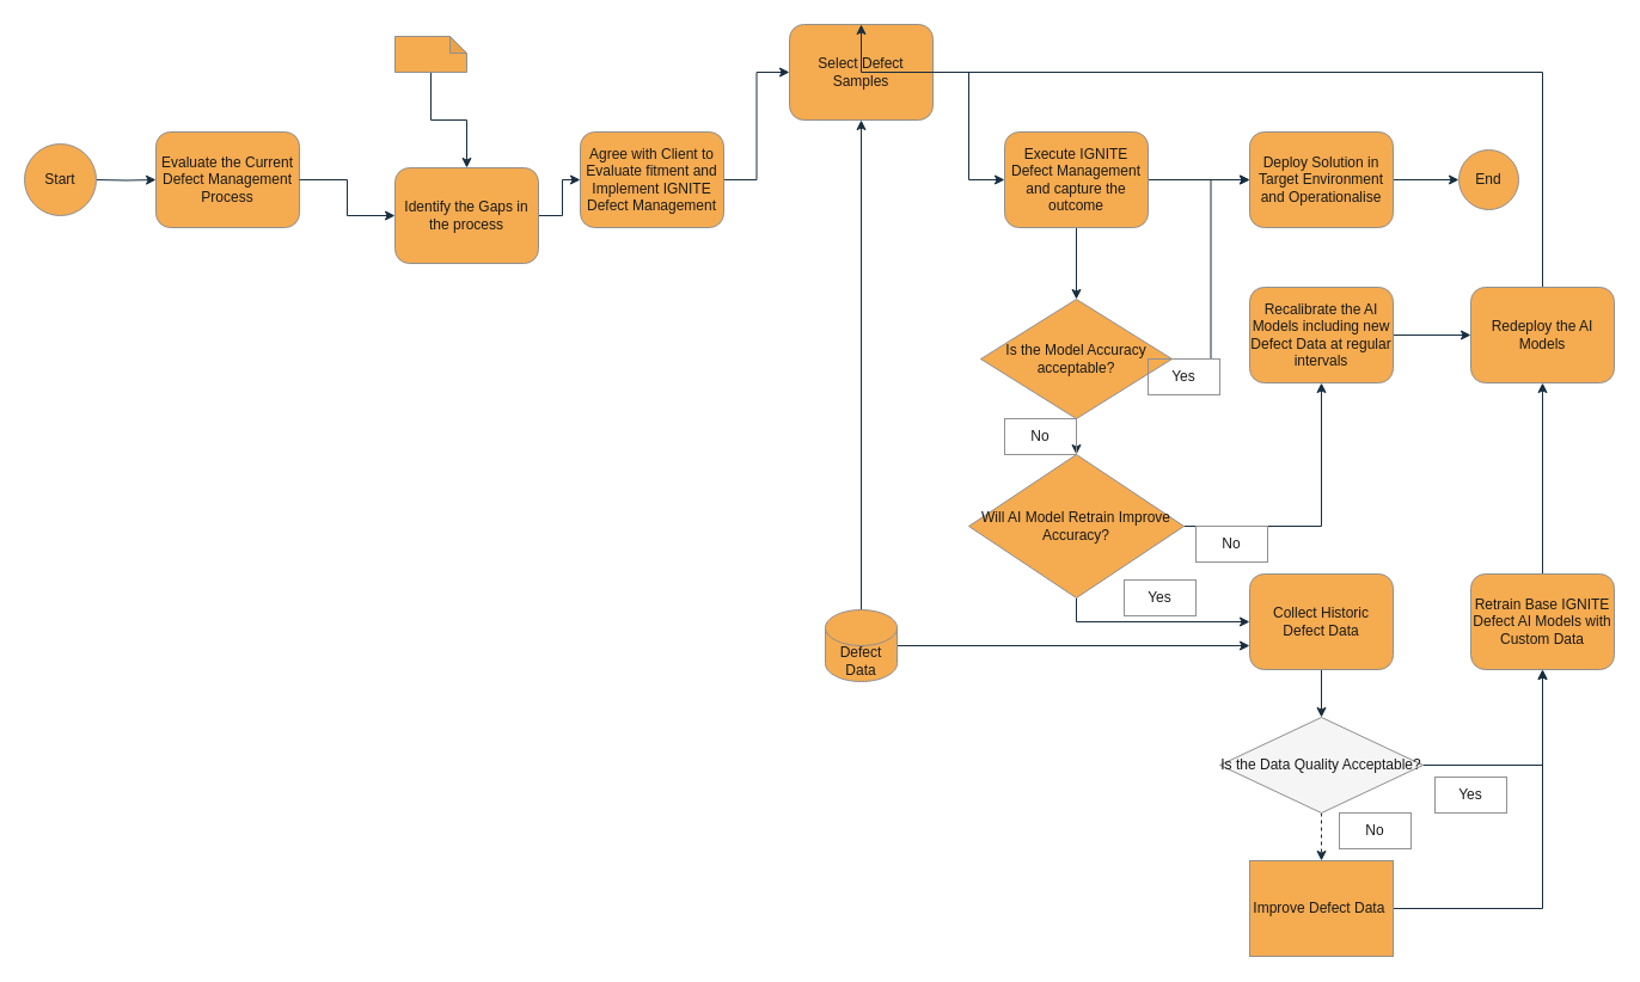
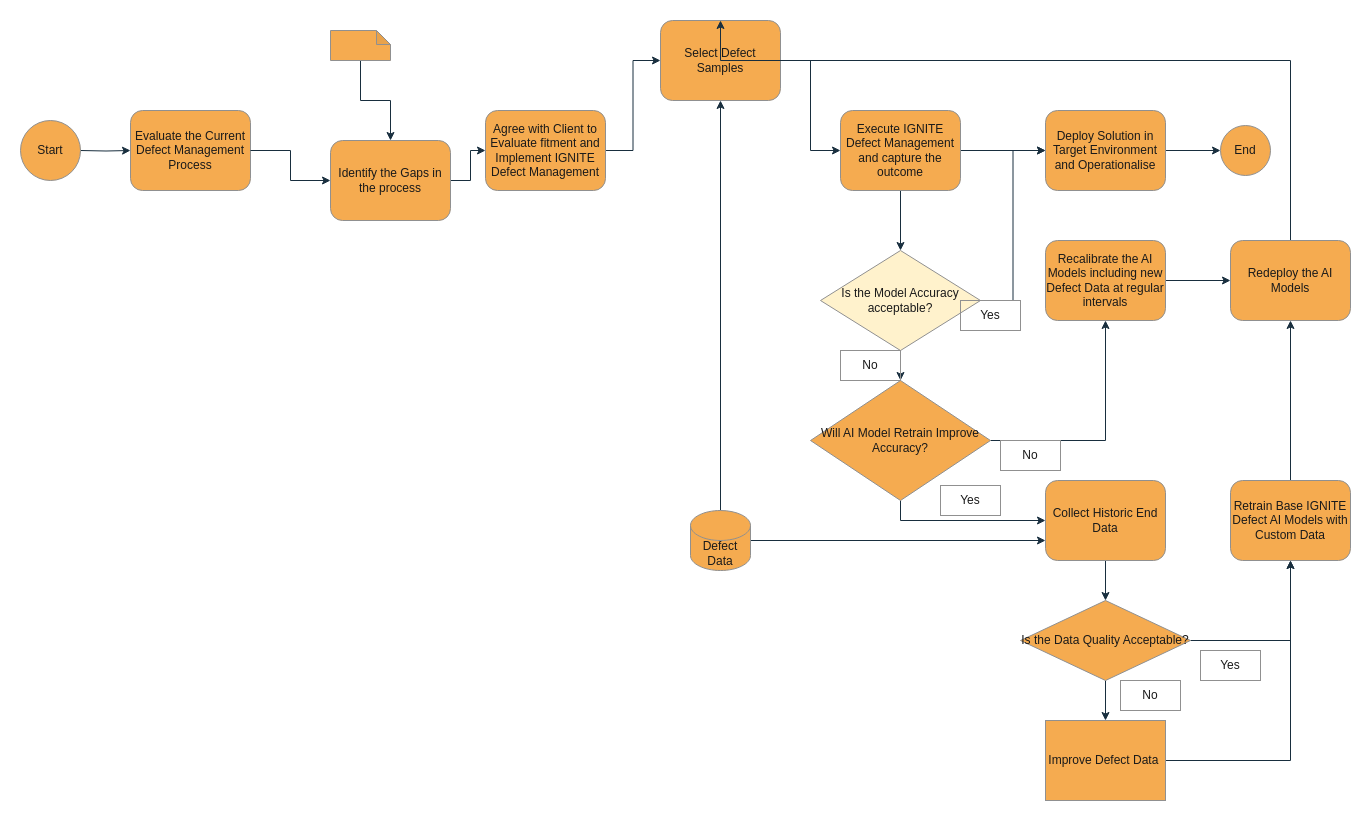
- <mxCell id="27" value="Is the Model Accuracy acceptable?" style="rhombus;whiteSpace=wrap;html=1;align=center;strokeColor=#909090;fontColor=#1A1A1A;labelBackgroundColor=none;fillColor=#F5AB50;" vertex="1" parent="1"><mxGeometry x="820" y="250" width="160" height="100" as="geometry" /></mxCell>
+ <mxCell id="27" value="Is the Model Accuracy acceptable?" style="rhombus;whiteSpace=wrap;html=1;align=center;strokeColor=#909090;fontColor=#1A1A1A;labelBackgroundColor=none;fillColor=#fff2cc;" vertex="1" parent="1"><mxGeometry x="820" y="250" width="160" height="100" as="geometry" /></mxCell>
- <mxCell id="6" value="Collect Historic Defect Data" style="shape=ext;rounded=1;html=1;whiteSpace=wrap;strokeColor=#909090;fontColor=#1A1A1A;labelBackgroundColor=none;fillColor=#F5AB50;" parent="1" vertex="1"><mxGeometry x="1045" y="480" width="120" height="80" as="geometry" /></mxCell>
+ <mxCell id="6" value="Collect Historic End Data" style="shape=ext;rounded=1;html=1;whiteSpace=wrap;strokeColor=#909090;fontColor=#1A1A1A;labelBackgroundColor=none;fillColor=#F5AB50;" parent="1" vertex="1"><mxGeometry x="1045" y="480" width="120" height="80" as="geometry" /></mxCell>
- <mxCell id="13" value="Is the Data Quality Acceptable?" style="rhombus;whiteSpace=wrap;html=1;strokeColor=#909090;fontColor=#1A1A1A;labelBackgroundColor=none;fillColor=#f5f5f5;" vertex="1" parent="1"><mxGeometry x="1020" y="600" width="170" height="80" as="geometry" /></mxCell>
+ <mxCell id="13" value="Is the Data Quality Acceptable?" style="rhombus;whiteSpace=wrap;html=1;strokeColor=#909090;fontColor=#1A1A1A;labelBackgroundColor=none;fillColor=#F5AB50;" vertex="1" parent="1"><mxGeometry x="1020" y="600" width="170" height="80" as="geometry" /></mxCell>
- <mxCell id="11" style="edgeStyle=orthogonalEdgeStyle;rounded=0;orthogonalLoop=1;jettySize=auto;html=1;exitX=0.5;exitY=1;exitDx=0;exitDy=0;entryX=0.5;entryY=0;entryDx=0;entryDy=0;strokeColor=#182E3E;fontColor=default;labelBackgroundColor=none;dashed=1;" edge="1" parent="1" source="13" target="8"><mxGeometry relative="1" as="geometry" /></mxCell>
+ <mxCell id="11" style="edgeStyle=orthogonalEdgeStyle;rounded=0;orthogonalLoop=1;jettySize=auto;html=1;exitX=0.5;exitY=1;exitDx=0;exitDy=0;entryX=0.5;entryY=0;entryDx=0;entryDy=0;strokeColor=#182E3E;fontColor=default;labelBackgroundColor=none;" edge="1" parent="1" source="13" target="8"><mxGeometry relative="1" as="geometry" /></mxCell>
